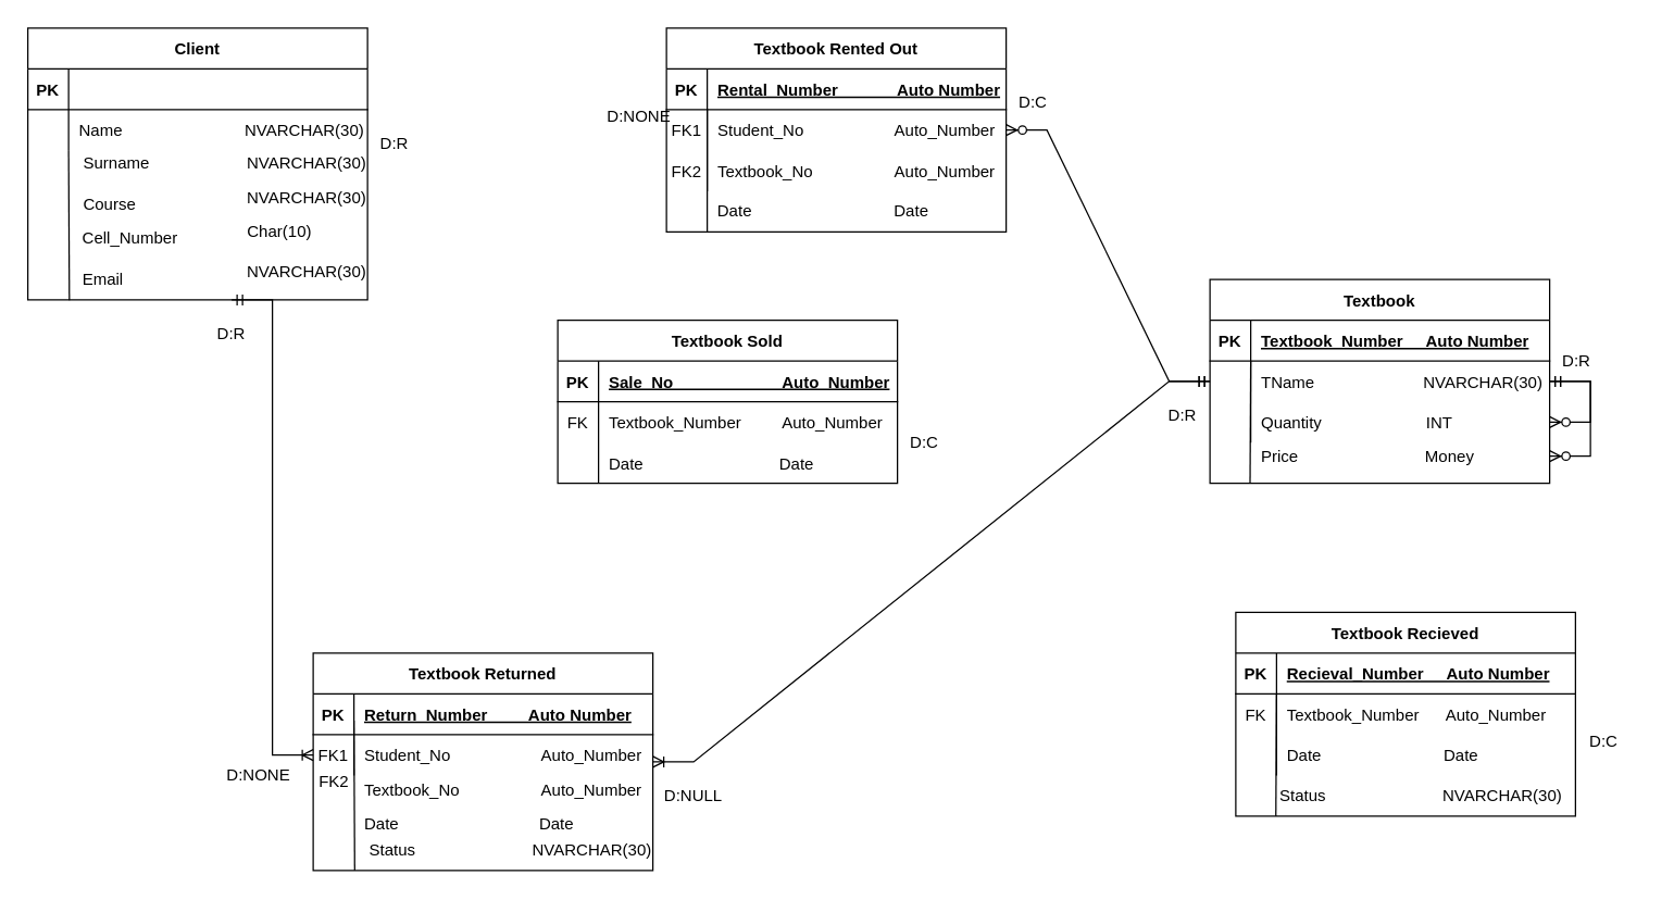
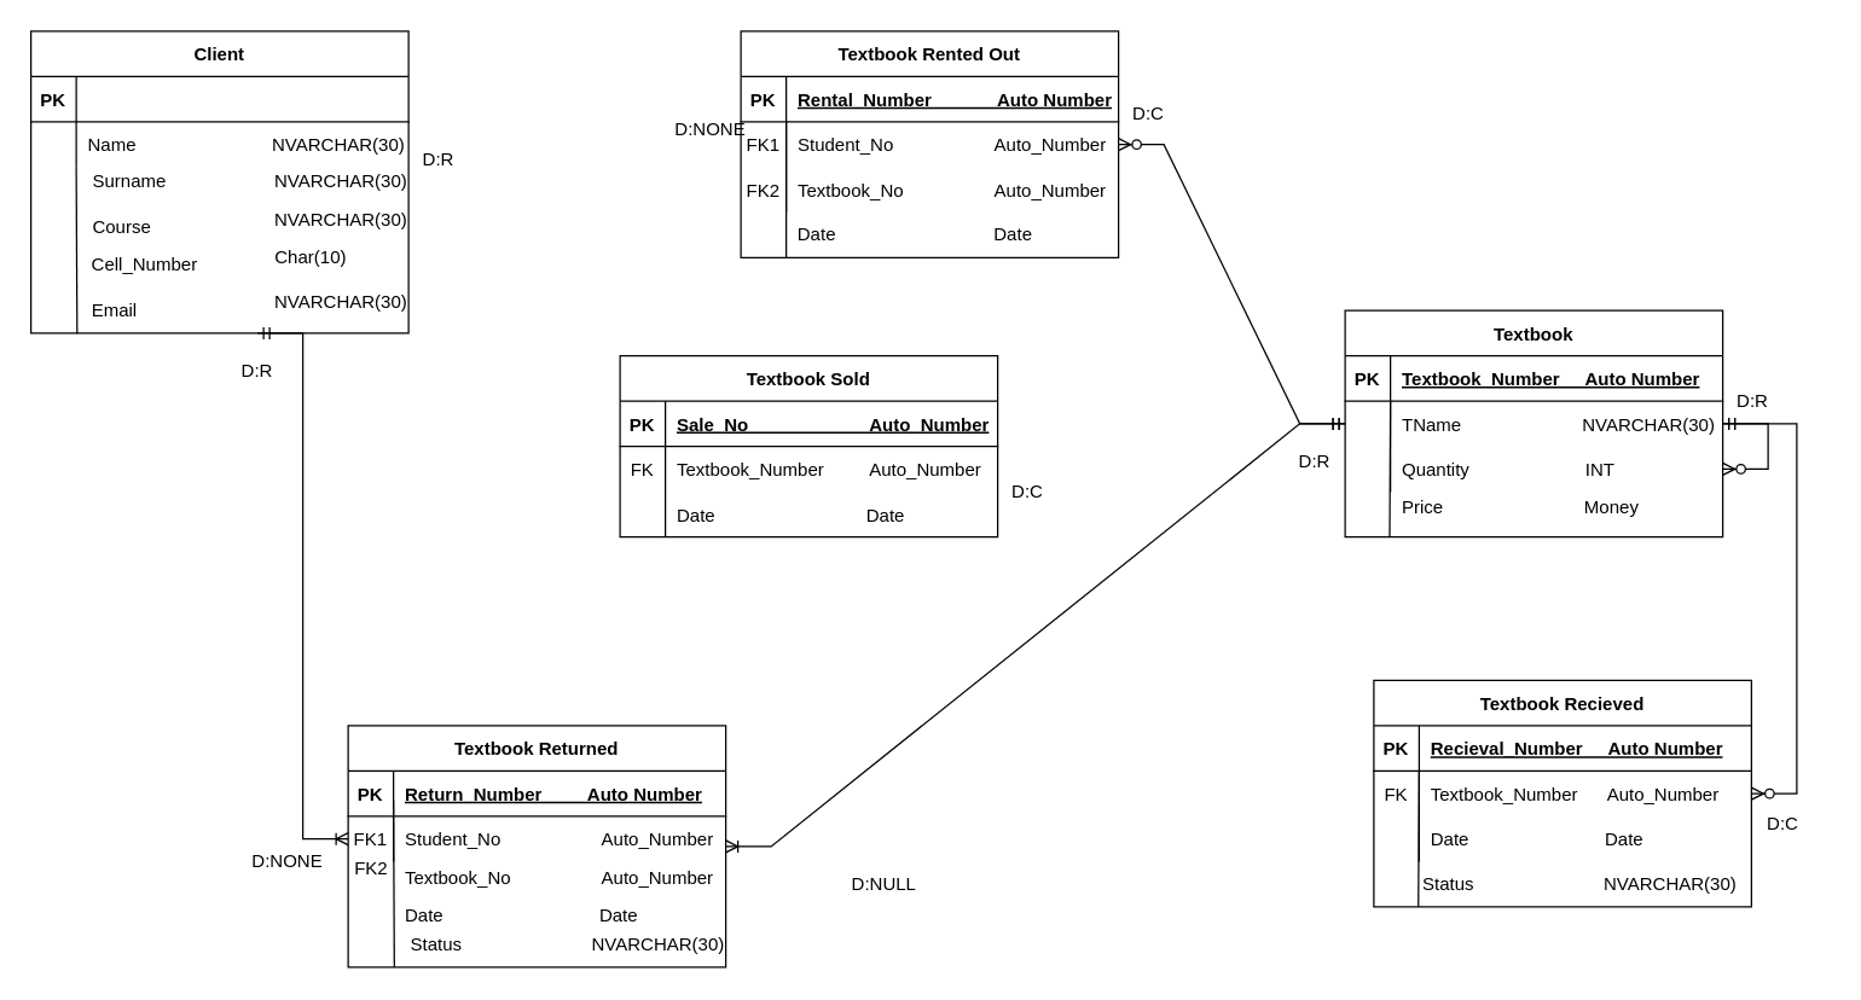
- <mxCell id="61" value="" style="edgeStyle=entityRelationEdgeStyle;fontSize=12;html=1;endArrow=ERzeroToMany;startArrow=ERmandOne;rounded=0;" parent="1" source="38" target="49" edge="1"><mxGeometry width="100" height="100" relative="1" as="geometry"><mxPoint x="590" y="550" as="sourcePoint" /><mxPoint x="430" y="352.5" as="targetPoint" /></mxGeometry></mxCell>
+ <mxCell id="61" value="" style="edgeStyle=entityRelationEdgeStyle;fontSize=12;html=1;endArrow=ERzeroToMany;startArrow=ERmandOne;rounded=0;" parent="1" source="38" target="50" edge="1"><mxGeometry width="100" height="100" relative="1" as="geometry"><mxPoint x="590" y="550" as="sourcePoint" /><mxPoint x="430" y="352.5" as="targetPoint" /></mxGeometry></mxCell>
- <mxCell id="88" value="D:NULL" style="text;html=1;strokeColor=none;fillColor=none;align=center;verticalAlign=middle;whiteSpace=wrap;rounded=0;" vertex="1" parent="1"><mxGeometry x="480" y="570" width="60" height="30" as="geometry" /></mxCell>
+ <mxCell id="88" value="D:NULL" style="text;html=1;strokeColor=none;fillColor=none;align=center;verticalAlign=middle;whiteSpace=wrap;rounded=0;" vertex="1" parent="1"><mxGeometry x="555" y="570" width="60" height="30" as="geometry" /></mxCell>
